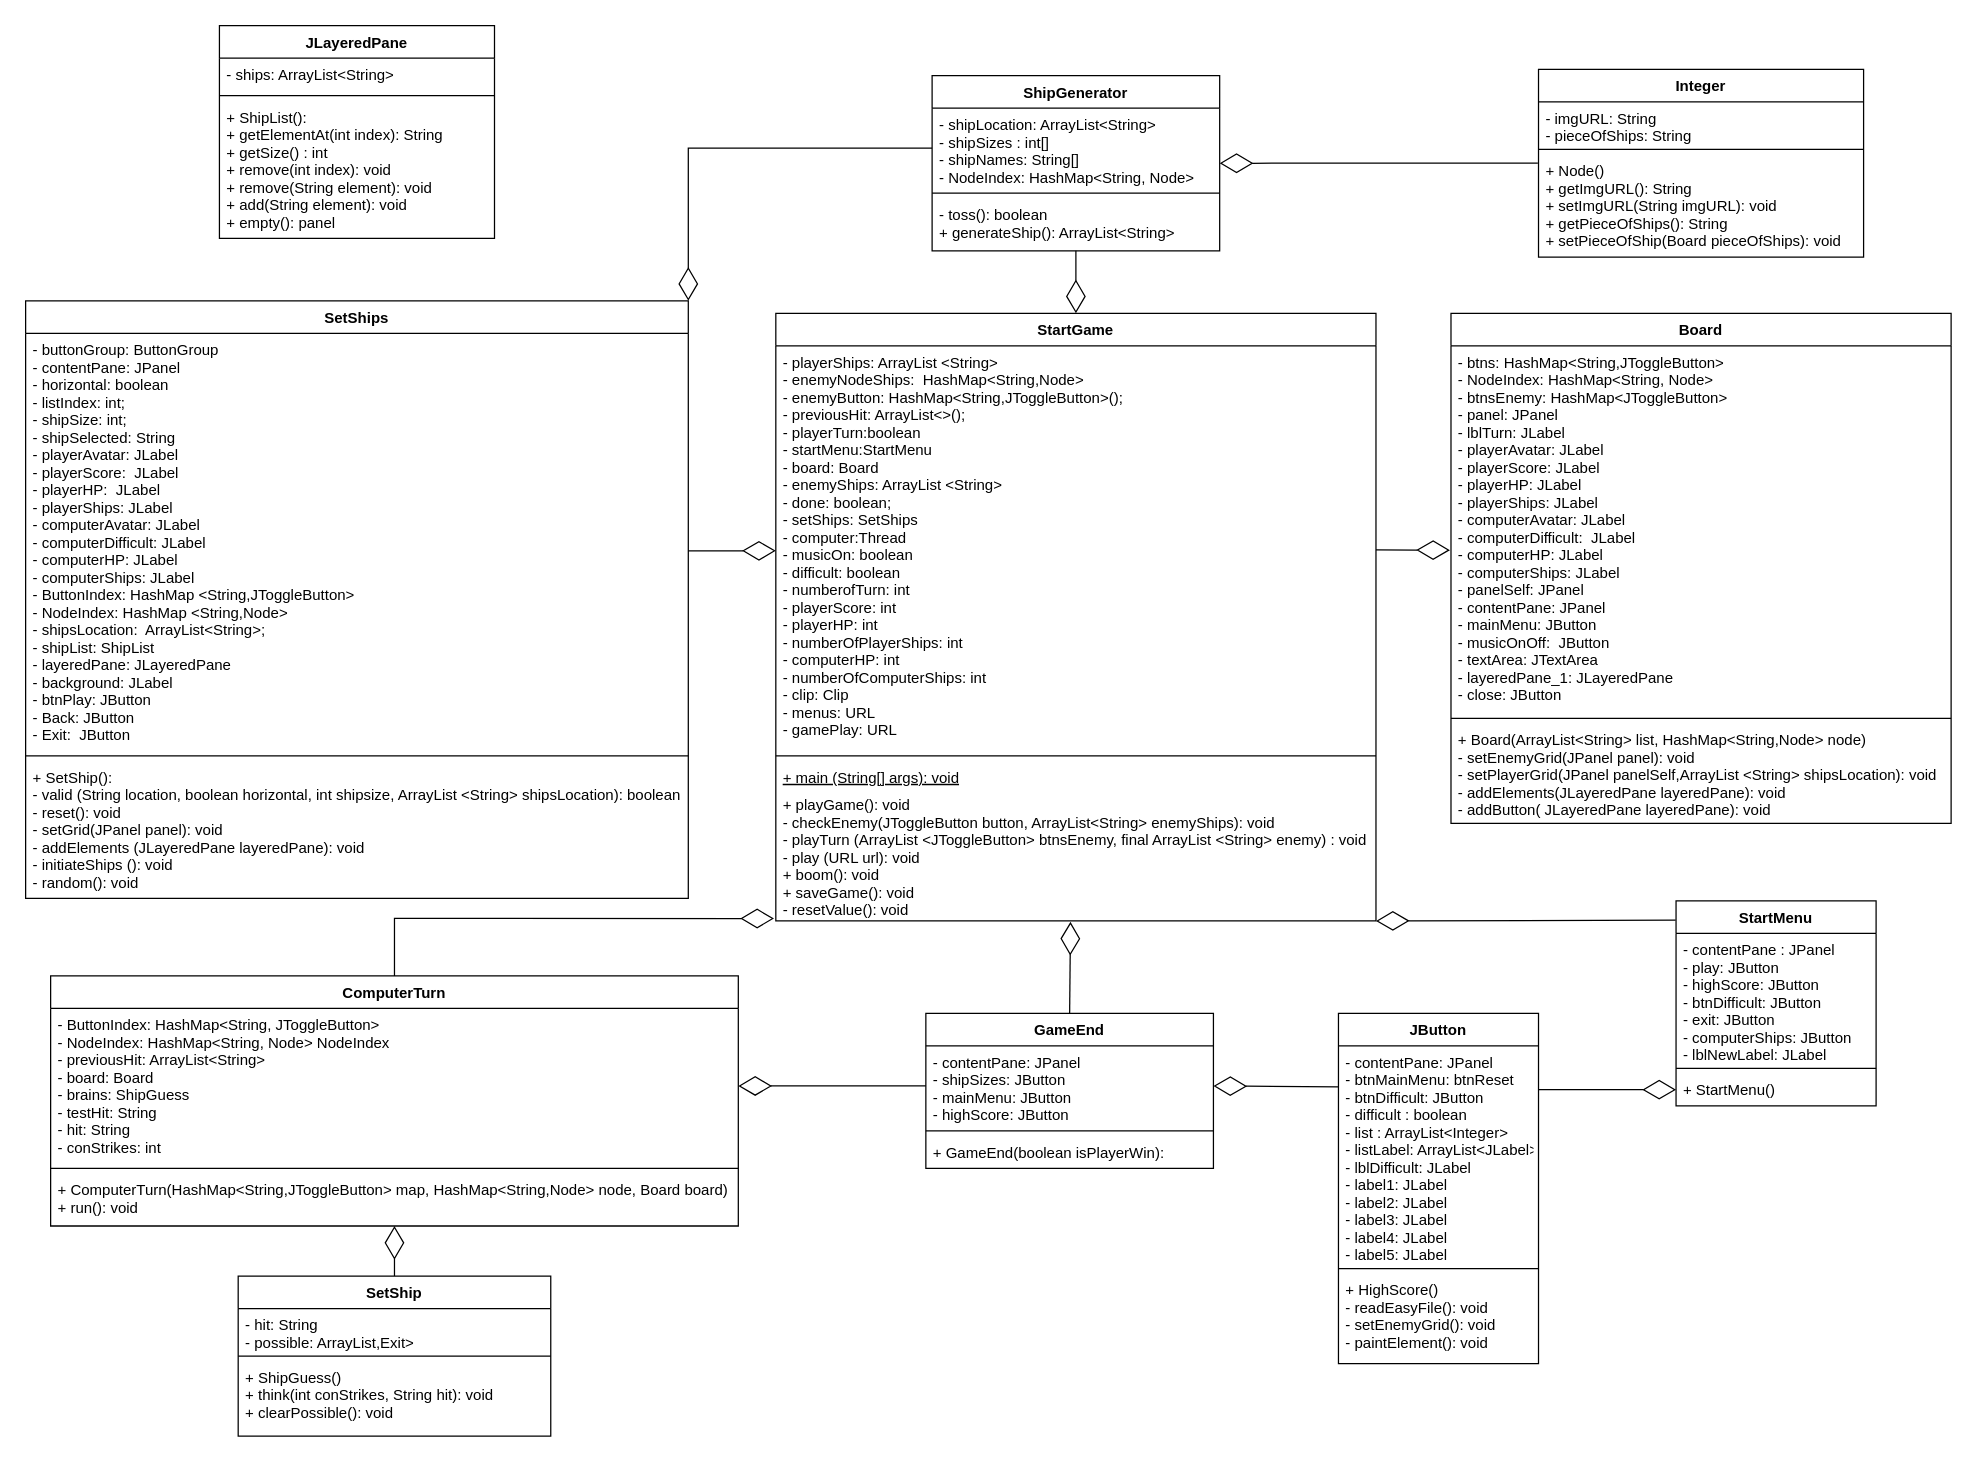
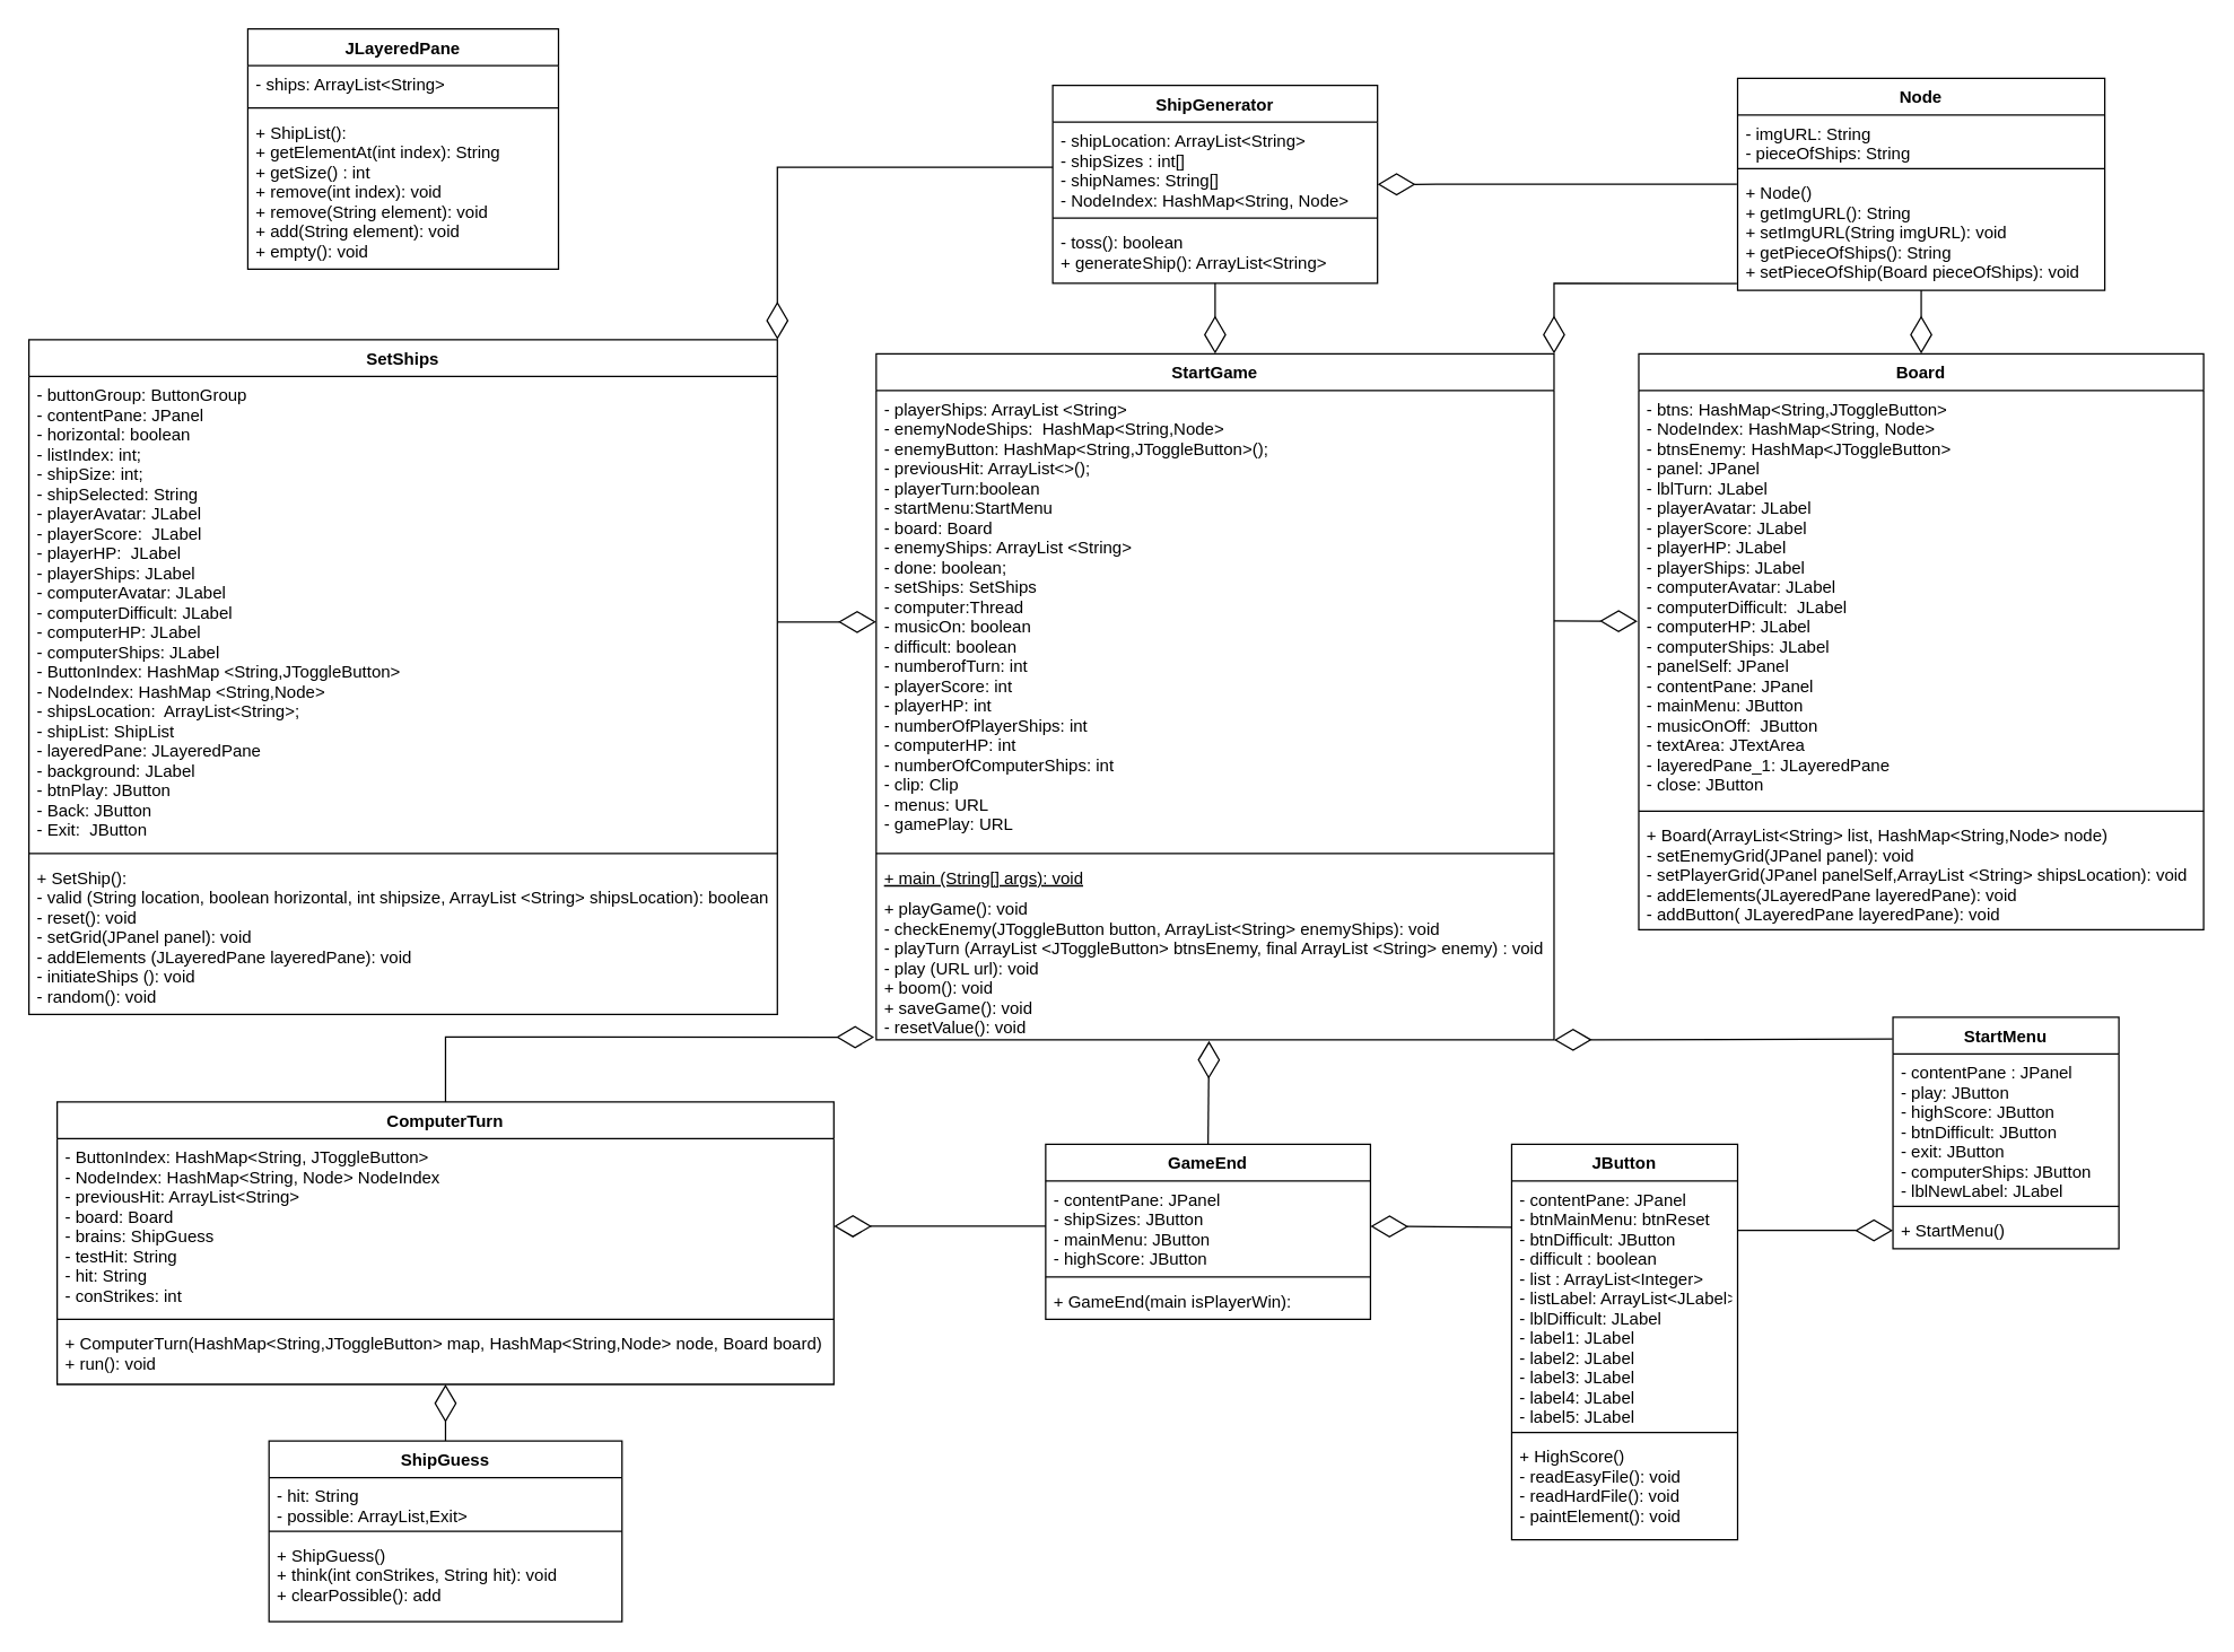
- <mxCell id="29" value="Integer" style="swimlane;fontStyle=1;align=center;verticalAlign=top;childLayout=stackLayout;horizontal=1;startSize=26;horizontalStack=0;resizeParent=1;resizeParentMax=0;resizeLast=0;collapsible=1;marginBottom=0;" parent="1" vertex="1"><mxGeometry x="1230" y="55" width="260" height="150" as="geometry" /></mxCell>
+ <mxCell id="29" value="Node" style="swimlane;fontStyle=1;align=center;verticalAlign=top;childLayout=stackLayout;horizontal=1;startSize=26;horizontalStack=0;resizeParent=1;resizeParentMax=0;resizeLast=0;collapsible=1;marginBottom=0;" parent="1" vertex="1"><mxGeometry x="1230" y="55" width="260" height="150" as="geometry" /></mxCell>
- <mxCell id="20" value="+ ShipList():&#10;+ getElementAt(int index): String&#10;+ getSize() : int&#10;+ remove(int index): void&#10;+ remove(String element): void&#10;+ add(String element): void&#10;+ empty(): panel" style="text;strokeColor=none;fillColor=none;align=left;verticalAlign=top;spacingLeft=4;spacingRight=4;overflow=hidden;rotatable=0;points=[[0,0.5],[1,0.5]];portConstraint=eastwest;" parent="17" vertex="1"><mxGeometry y="60" width="220" height="110" as="geometry" /></mxCell>
+ <mxCell id="20" value="+ ShipList():&#10;+ getElementAt(int index): String&#10;+ getSize() : int&#10;+ remove(int index): void&#10;+ remove(String element): void&#10;+ add(String element): void&#10;+ empty(): void" style="text;strokeColor=none;fillColor=none;align=left;verticalAlign=top;spacingLeft=4;spacingRight=4;overflow=hidden;rotatable=0;points=[[0,0.5],[1,0.5]];portConstraint=eastwest;" parent="17" vertex="1"><mxGeometry y="60" width="220" height="110" as="geometry" /></mxCell>
+ <mxCell id="60" value="" style="endArrow=diamondThin;endFill=0;endSize=24;html=1;rounded=0;exitX=-0.002;exitY=0.943;exitDx=0;exitDy=0;entryX=1;entryY=0;entryDx=0;entryDy=0;exitPerimeter=0;" parent="1" source="32" target="2" edge="1"><mxGeometry width="160" relative="1" as="geometry"><mxPoint x="1030" y="30" as="sourcePoint" /><mxPoint x="1190" y="30" as="targetPoint" /><Array as="points"><mxPoint x="1100" y="200" /></Array></mxGeometry></mxCell>
+ <mxCell id="58" value="" style="endArrow=diamondThin;endFill=0;endSize=24;html=1;rounded=0;entryX=0.5;entryY=0;entryDx=0;entryDy=0;" parent="1" source="32" target="41" edge="1"><mxGeometry width="160" relative="1" as="geometry"><mxPoint x="1400" y="210" as="sourcePoint" /><mxPoint x="1190" y="-160" as="targetPoint" /><Array as="points" /></mxGeometry></mxCell>
- <mxCell id="36" value="+ GameEnd(boolean isPlayerWin):&#10;" style="text;strokeColor=none;fillColor=none;align=left;verticalAlign=top;spacingLeft=4;spacingRight=4;overflow=hidden;rotatable=0;points=[[0,0.5],[1,0.5]];portConstraint=eastwest;" parent="33" vertex="1"><mxGeometry y="98" width="230" height="26" as="geometry" /></mxCell>
+ <mxCell id="36" value="+ GameEnd(main isPlayerWin):&#10;" style="text;strokeColor=none;fillColor=none;align=left;verticalAlign=top;spacingLeft=4;spacingRight=4;overflow=hidden;rotatable=0;points=[[0,0.5],[1,0.5]];portConstraint=eastwest;" parent="33" vertex="1"><mxGeometry y="98" width="230" height="26" as="geometry" /></mxCell>
- <mxCell id="16" value="+ HighScore()&#10;- readEasyFile(): void&#10;- setEnemyGrid(): void&#10;- paintElement(): void" style="text;strokeColor=none;fillColor=none;align=left;verticalAlign=top;spacingLeft=4;spacingRight=4;overflow=hidden;rotatable=0;points=[[0,0.5],[1,0.5]];portConstraint=eastwest;" parent="13" vertex="1"><mxGeometry y="208" width="160" height="72" as="geometry" /></mxCell>
+ <mxCell id="16" value="+ HighScore()&#10;- readEasyFile(): void&#10;- readHardFile(): void&#10;- paintElement(): void" style="text;strokeColor=none;fillColor=none;align=left;verticalAlign=top;spacingLeft=4;spacingRight=4;overflow=hidden;rotatable=0;points=[[0,0.5],[1,0.5]];portConstraint=eastwest;" parent="13" vertex="1"><mxGeometry y="208" width="160" height="72" as="geometry" /></mxCell>
- <mxCell id="21" value="SetShip" style="swimlane;fontStyle=1;align=center;verticalAlign=top;childLayout=stackLayout;horizontal=1;startSize=26;horizontalStack=0;resizeParent=1;resizeParentMax=0;resizeLast=0;collapsible=1;marginBottom=0;" parent="1" vertex="1"><mxGeometry x="190" y="1020" width="250" height="128" as="geometry" /></mxCell>
+ <mxCell id="21" value="ShipGuess" style="swimlane;fontStyle=1;align=center;verticalAlign=top;childLayout=stackLayout;horizontal=1;startSize=26;horizontalStack=0;resizeParent=1;resizeParentMax=0;resizeLast=0;collapsible=1;marginBottom=0;" parent="1" vertex="1"><mxGeometry x="190" y="1020" width="250" height="128" as="geometry" /></mxCell>
- <mxCell id="24" value="+ ShipGuess()&#10;+ think(int conStrikes, String hit): void&#10;+ clearPossible(): void" style="text;strokeColor=none;fillColor=none;align=left;verticalAlign=top;spacingLeft=4;spacingRight=4;overflow=hidden;rotatable=0;points=[[0,0.5],[1,0.5]];portConstraint=eastwest;" parent="21" vertex="1"><mxGeometry y="68" width="250" height="60" as="geometry" /></mxCell>
+ <mxCell id="24" value="+ ShipGuess()&#10;+ think(int conStrikes, String hit): void&#10;+ clearPossible(): add" style="text;strokeColor=none;fillColor=none;align=left;verticalAlign=top;spacingLeft=4;spacingRight=4;overflow=hidden;rotatable=0;points=[[0,0.5],[1,0.5]];portConstraint=eastwest;" parent="21" vertex="1"><mxGeometry y="68" width="250" height="60" as="geometry" /></mxCell>
